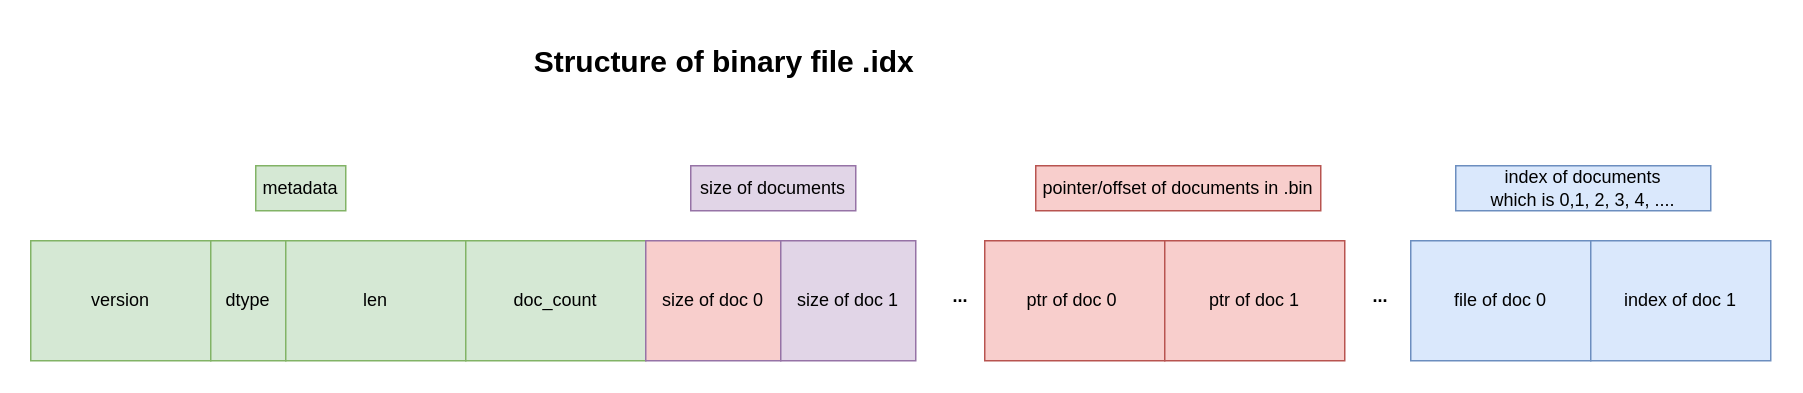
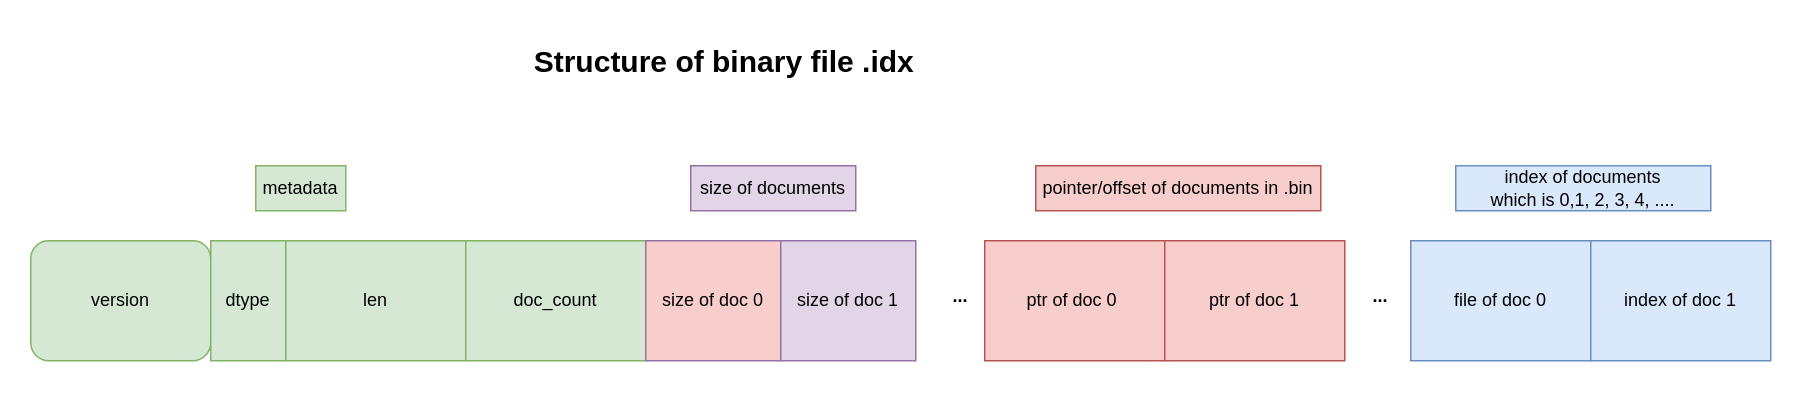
- <mxCell id="2" value="version" style="rounded=0;whiteSpace=wrap;html=1;fillColor=#d5e8d4;strokeColor=#82b366;" vertex="1" parent="1"><mxGeometry x="20" y="160" width="120" height="80" as="geometry" /></mxCell>
+ <mxCell id="2" value="version" style="whiteSpace=wrap;html=1;fillColor=#d5e8d4;strokeColor=#82b366;rounded=1;" vertex="1" parent="1"><mxGeometry x="20" y="160" width="120" height="80" as="geometry" /></mxCell>
